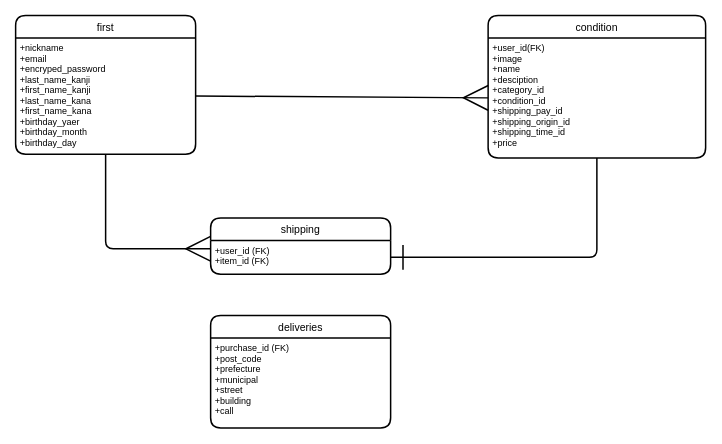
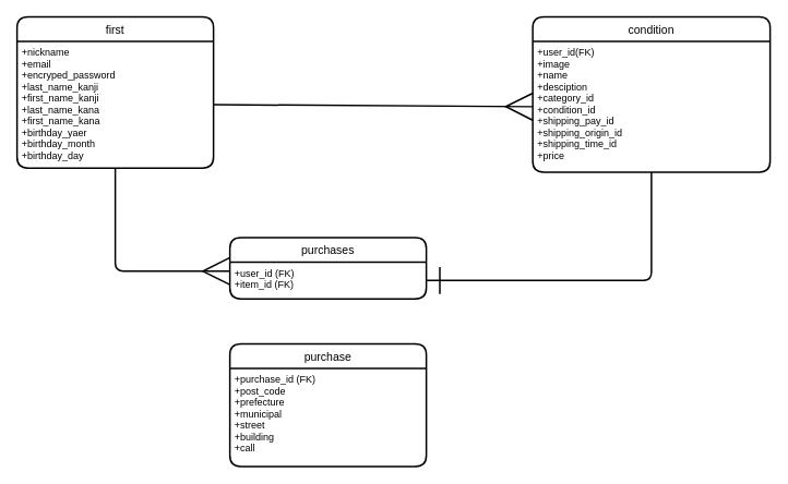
- <mxCell id="6" value="shipping" style="swimlane;childLayout=stackLayout;horizontal=1;startSize=30;horizontalStack=0;rounded=1;fontSize=14;fontStyle=0;strokeWidth=2;resizeParent=0;resizeLast=1;shadow=0;dashed=0;align=center;" parent="1" vertex="1"><mxGeometry x="280" y="290" width="240" height="75" as="geometry" /></mxCell>
+ <mxCell id="6" value="purchases" style="swimlane;childLayout=stackLayout;horizontal=1;startSize=30;horizontalStack=0;rounded=1;fontSize=14;fontStyle=0;strokeWidth=2;resizeParent=0;resizeLast=1;shadow=0;dashed=0;align=center;" parent="1" vertex="1"><mxGeometry x="280" y="290" width="240" height="75" as="geometry" /></mxCell>
- <mxCell id="8" value="deliveries" style="swimlane;childLayout=stackLayout;horizontal=1;startSize=30;horizontalStack=0;rounded=1;fontSize=14;fontStyle=0;strokeWidth=2;resizeParent=0;resizeLast=1;shadow=0;dashed=0;align=center;" parent="1" vertex="1"><mxGeometry x="280" y="420" width="240" height="150" as="geometry" /></mxCell>
+ <mxCell id="8" value="purchase" style="swimlane;childLayout=stackLayout;horizontal=1;startSize=30;horizontalStack=0;rounded=1;fontSize=14;fontStyle=0;strokeWidth=2;resizeParent=0;resizeLast=1;shadow=0;dashed=0;align=center;" parent="1" vertex="1"><mxGeometry x="280" y="420" width="240" height="150" as="geometry" /></mxCell>
